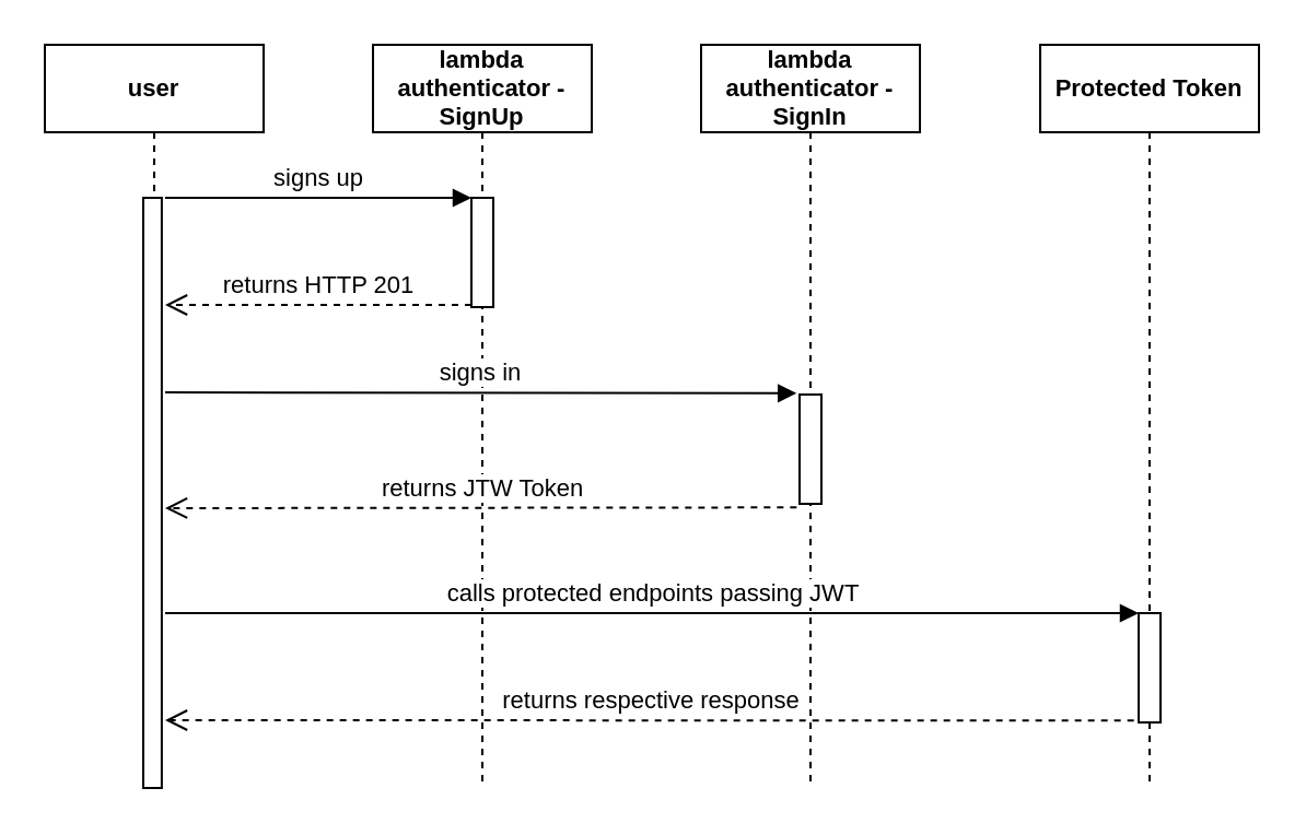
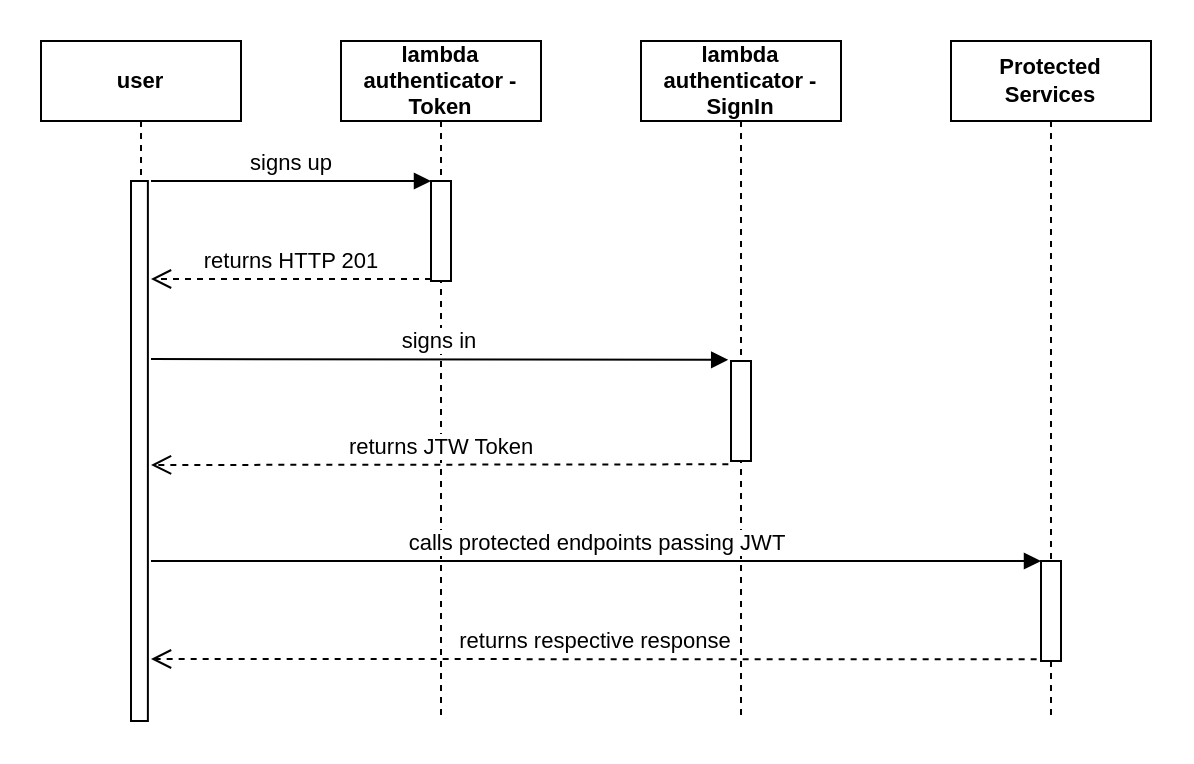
- <mxCell id="4" value="&lt;span style=&quot;font-weight: 700;&quot;&gt;lambda authenticator -&lt;/span&gt;&lt;br style=&quot;padding: 0px; margin: 0px; font-weight: 700;&quot;&gt;&lt;span style=&quot;font-weight: 700;&quot;&gt;SignUp&lt;/span&gt;" style="shape=umlLifeline;perimeter=lifelinePerimeter;whiteSpace=wrap;html=1;container=1;collapsible=0;recursiveResize=0;outlineConnect=0;fontSize=11;" vertex="1" parent="1"><mxGeometry x="170" y="20" width="100" height="340" as="geometry" /></mxCell>
+ <mxCell id="4" value="&lt;span style=&quot;font-weight: 700;&quot;&gt;lambda authenticator -&lt;/span&gt;&lt;br style=&quot;padding: 0px; margin: 0px; font-weight: 700;&quot;&gt;&lt;span style=&quot;font-weight: 700;&quot;&gt;Token&lt;/span&gt;" style="shape=umlLifeline;perimeter=lifelinePerimeter;whiteSpace=wrap;html=1;container=1;collapsible=0;recursiveResize=0;outlineConnect=0;fontSize=11;" vertex="1" parent="1"><mxGeometry x="170" y="20" width="100" height="340" as="geometry" /></mxCell>
- <mxCell id="12" value="&lt;b&gt;Protected Token&lt;/b&gt;" style="shape=umlLifeline;perimeter=lifelinePerimeter;whiteSpace=wrap;html=1;container=1;collapsible=0;recursiveResize=0;outlineConnect=0;fontSize=11;" vertex="1" parent="1"><mxGeometry x="475" y="20" width="100" height="340" as="geometry" /></mxCell>
+ <mxCell id="12" value="&lt;b&gt;Protected Services&lt;/b&gt;" style="shape=umlLifeline;perimeter=lifelinePerimeter;whiteSpace=wrap;html=1;container=1;collapsible=0;recursiveResize=0;outlineConnect=0;fontSize=11;" vertex="1" parent="1"><mxGeometry x="475" y="20" width="100" height="340" as="geometry" /></mxCell>
